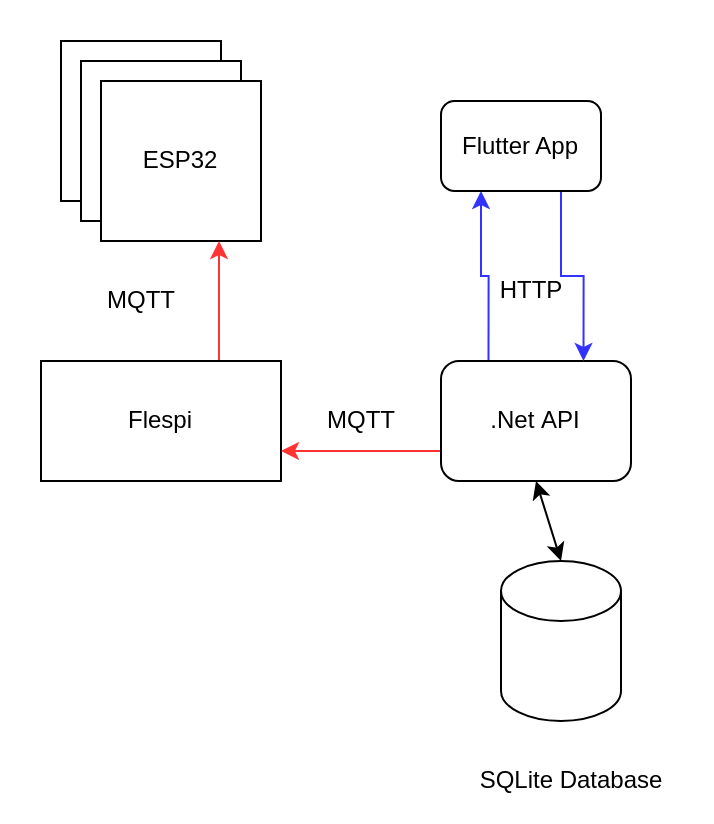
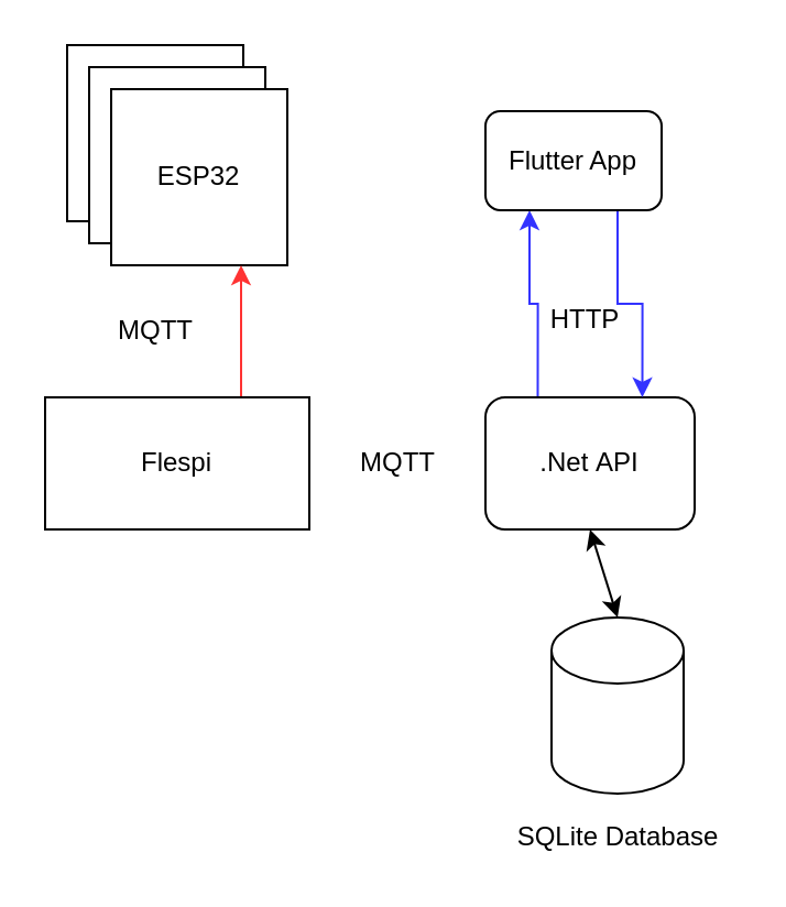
- <mxCell id="7" style="edgeStyle=orthogonalEdgeStyle;rounded=0;orthogonalLoop=1;jettySize=auto;html=1;exitX=0;exitY=0.75;exitDx=0;exitDy=0;entryX=1;entryY=0.75;entryDx=0;entryDy=0;strokeColor=#FF3333;" edge="1" parent="1" source="9" target="6"><mxGeometry relative="1" as="geometry" /></mxCell>
- <mxCell id="13" value="SQLite Database" style="text;html=1;align=center;verticalAlign=middle;resizable=0;points=[];autosize=1;strokeColor=none;fillColor=none;" vertex="1" parent="1"><mxGeometry x="230" y="380" width="110" height="20" as="geometry" /></mxCell>
+ <mxCell id="13" value="SQLite Database" style="text;html=1;align=center;verticalAlign=middle;resizable=0;points=[];autosize=1;strokeColor=none;fillColor=none;" vertex="1" parent="1"><mxGeometry x="225" y="370" width="110" height="20" as="geometry" /></mxCell>
